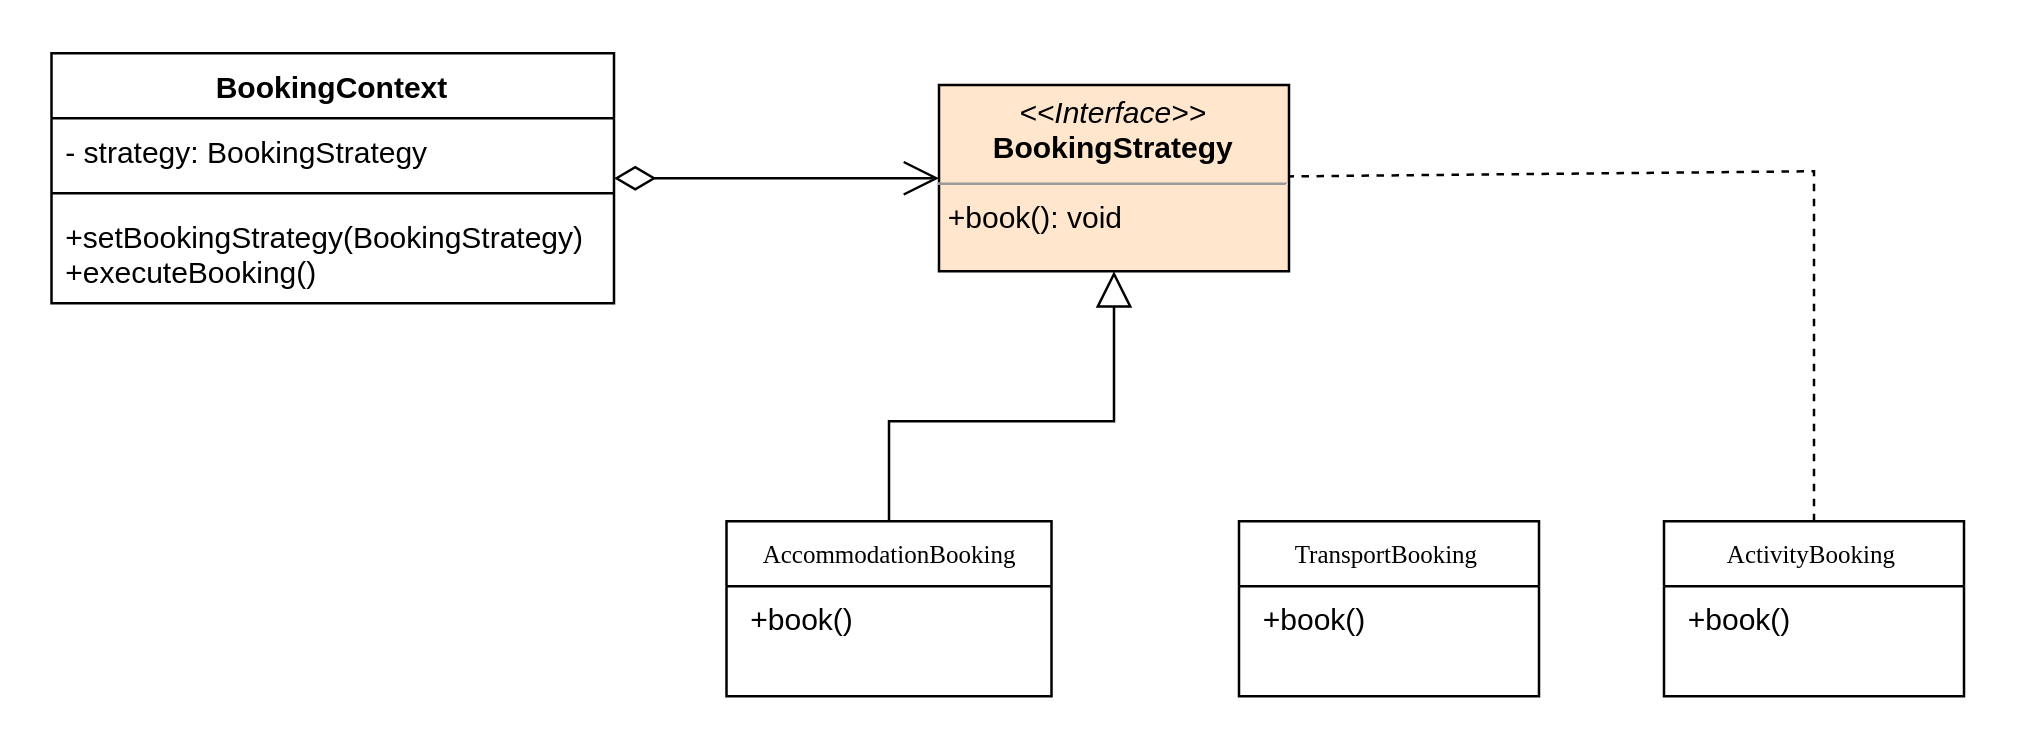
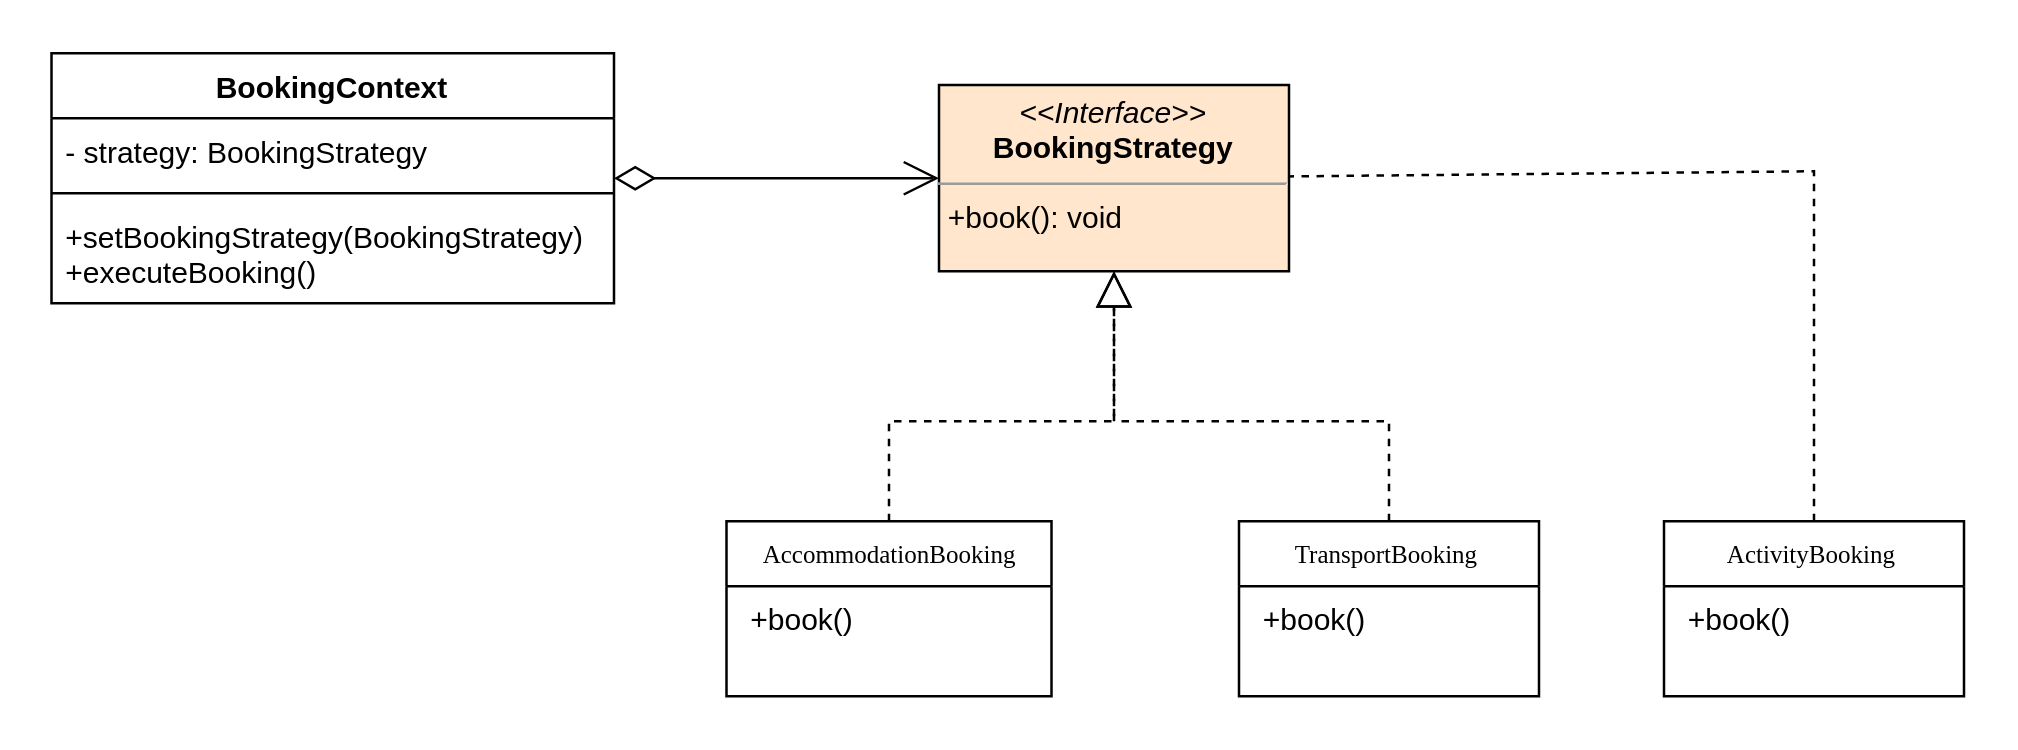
- <mxCell id="7" value="" style="endArrow=block;dashed=0;endFill=0;endSize=12;html=1;rounded=0;exitX=0.5;exitY=0;exitDx=0;exitDy=0;entryX=0.5;entryY=1;entryDx=0;entryDy=0;" edge="1" parent="1" source="2" target="4"><mxGeometry width="160" relative="1" as="geometry"><mxPoint x="165" y="238" as="sourcePoint" /><mxPoint x="325" y="238" as="targetPoint" /><Array as="points"><mxPoint x="355" y="168" /><mxPoint x="445" y="168" /></Array></mxGeometry></mxCell>
+ <mxCell id="7" value="" style="endArrow=block;dashed=1;endFill=0;endSize=12;html=1;rounded=0;exitX=0.5;exitY=0;exitDx=0;exitDy=0;entryX=0.5;entryY=1;entryDx=0;entryDy=0;" edge="1" parent="1" source="2" target="4"><mxGeometry width="160" relative="1" as="geometry"><mxPoint x="165" y="238" as="sourcePoint" /><mxPoint x="325" y="238" as="targetPoint" /><Array as="points"><mxPoint x="355" y="168" /><mxPoint x="445" y="168" /></Array></mxGeometry></mxCell>
+ <mxCell id="8" value="" style="endArrow=block;dashed=1;endFill=0;endSize=12;html=1;rounded=0;exitX=0.5;exitY=0;exitDx=0;exitDy=0;entryX=0.5;entryY=1;entryDx=0;entryDy=0;" edge="1" parent="1" source="5" target="4"><mxGeometry width="160" relative="1" as="geometry"><mxPoint x="165" y="238" as="sourcePoint" /><mxPoint x="325" y="238" as="targetPoint" /><Array as="points"><mxPoint x="555" y="168" /><mxPoint x="445" y="168" /></Array></mxGeometry></mxCell>
